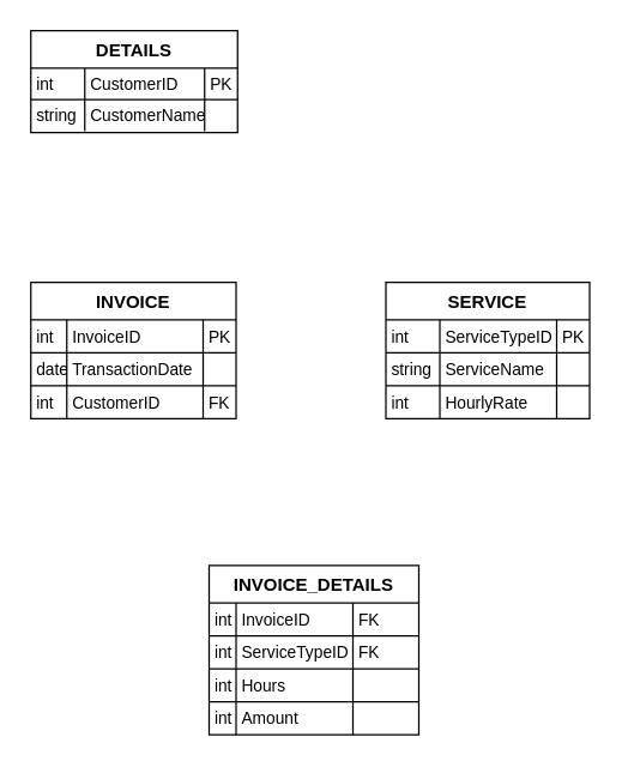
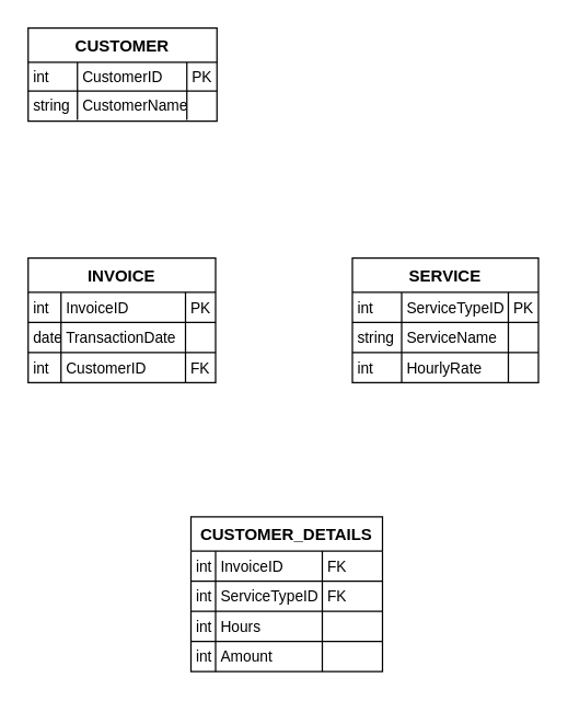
- <mxCell id="2" value="DETAILS" style="shape=table;startSize=25;container=1;collapsible=0;childLayout=tableLayout;fixedRows=1;rowLines=1;fontStyle=1;align=center;resizeLast=1;" vertex="1" parent="1"><mxGeometry x="20" y="20" width="138" height="68" as="geometry" /></mxCell>
+ <mxCell id="2" value="CUSTOMER" style="shape=table;startSize=25;container=1;collapsible=0;childLayout=tableLayout;fixedRows=1;rowLines=1;fontStyle=1;align=center;resizeLast=1;" vertex="1" parent="1"><mxGeometry x="20" y="20" width="138" height="68" as="geometry" /></mxCell>
- <mxCell id="37" value="INVOICE_DETAILS" style="shape=table;startSize=25;container=1;collapsible=0;childLayout=tableLayout;fixedRows=1;rowLines=1;fontStyle=1;align=center;resizeLast=1;" vertex="1" parent="1"><mxGeometry x="139" y="377" width="140" height="113" as="geometry" /></mxCell>
+ <mxCell id="37" value="CUSTOMER_DETAILS" style="shape=table;startSize=25;container=1;collapsible=0;childLayout=tableLayout;fixedRows=1;rowLines=1;fontStyle=1;align=center;resizeLast=1;" vertex="1" parent="1"><mxGeometry x="139" y="377" width="140" height="113" as="geometry" /></mxCell>
